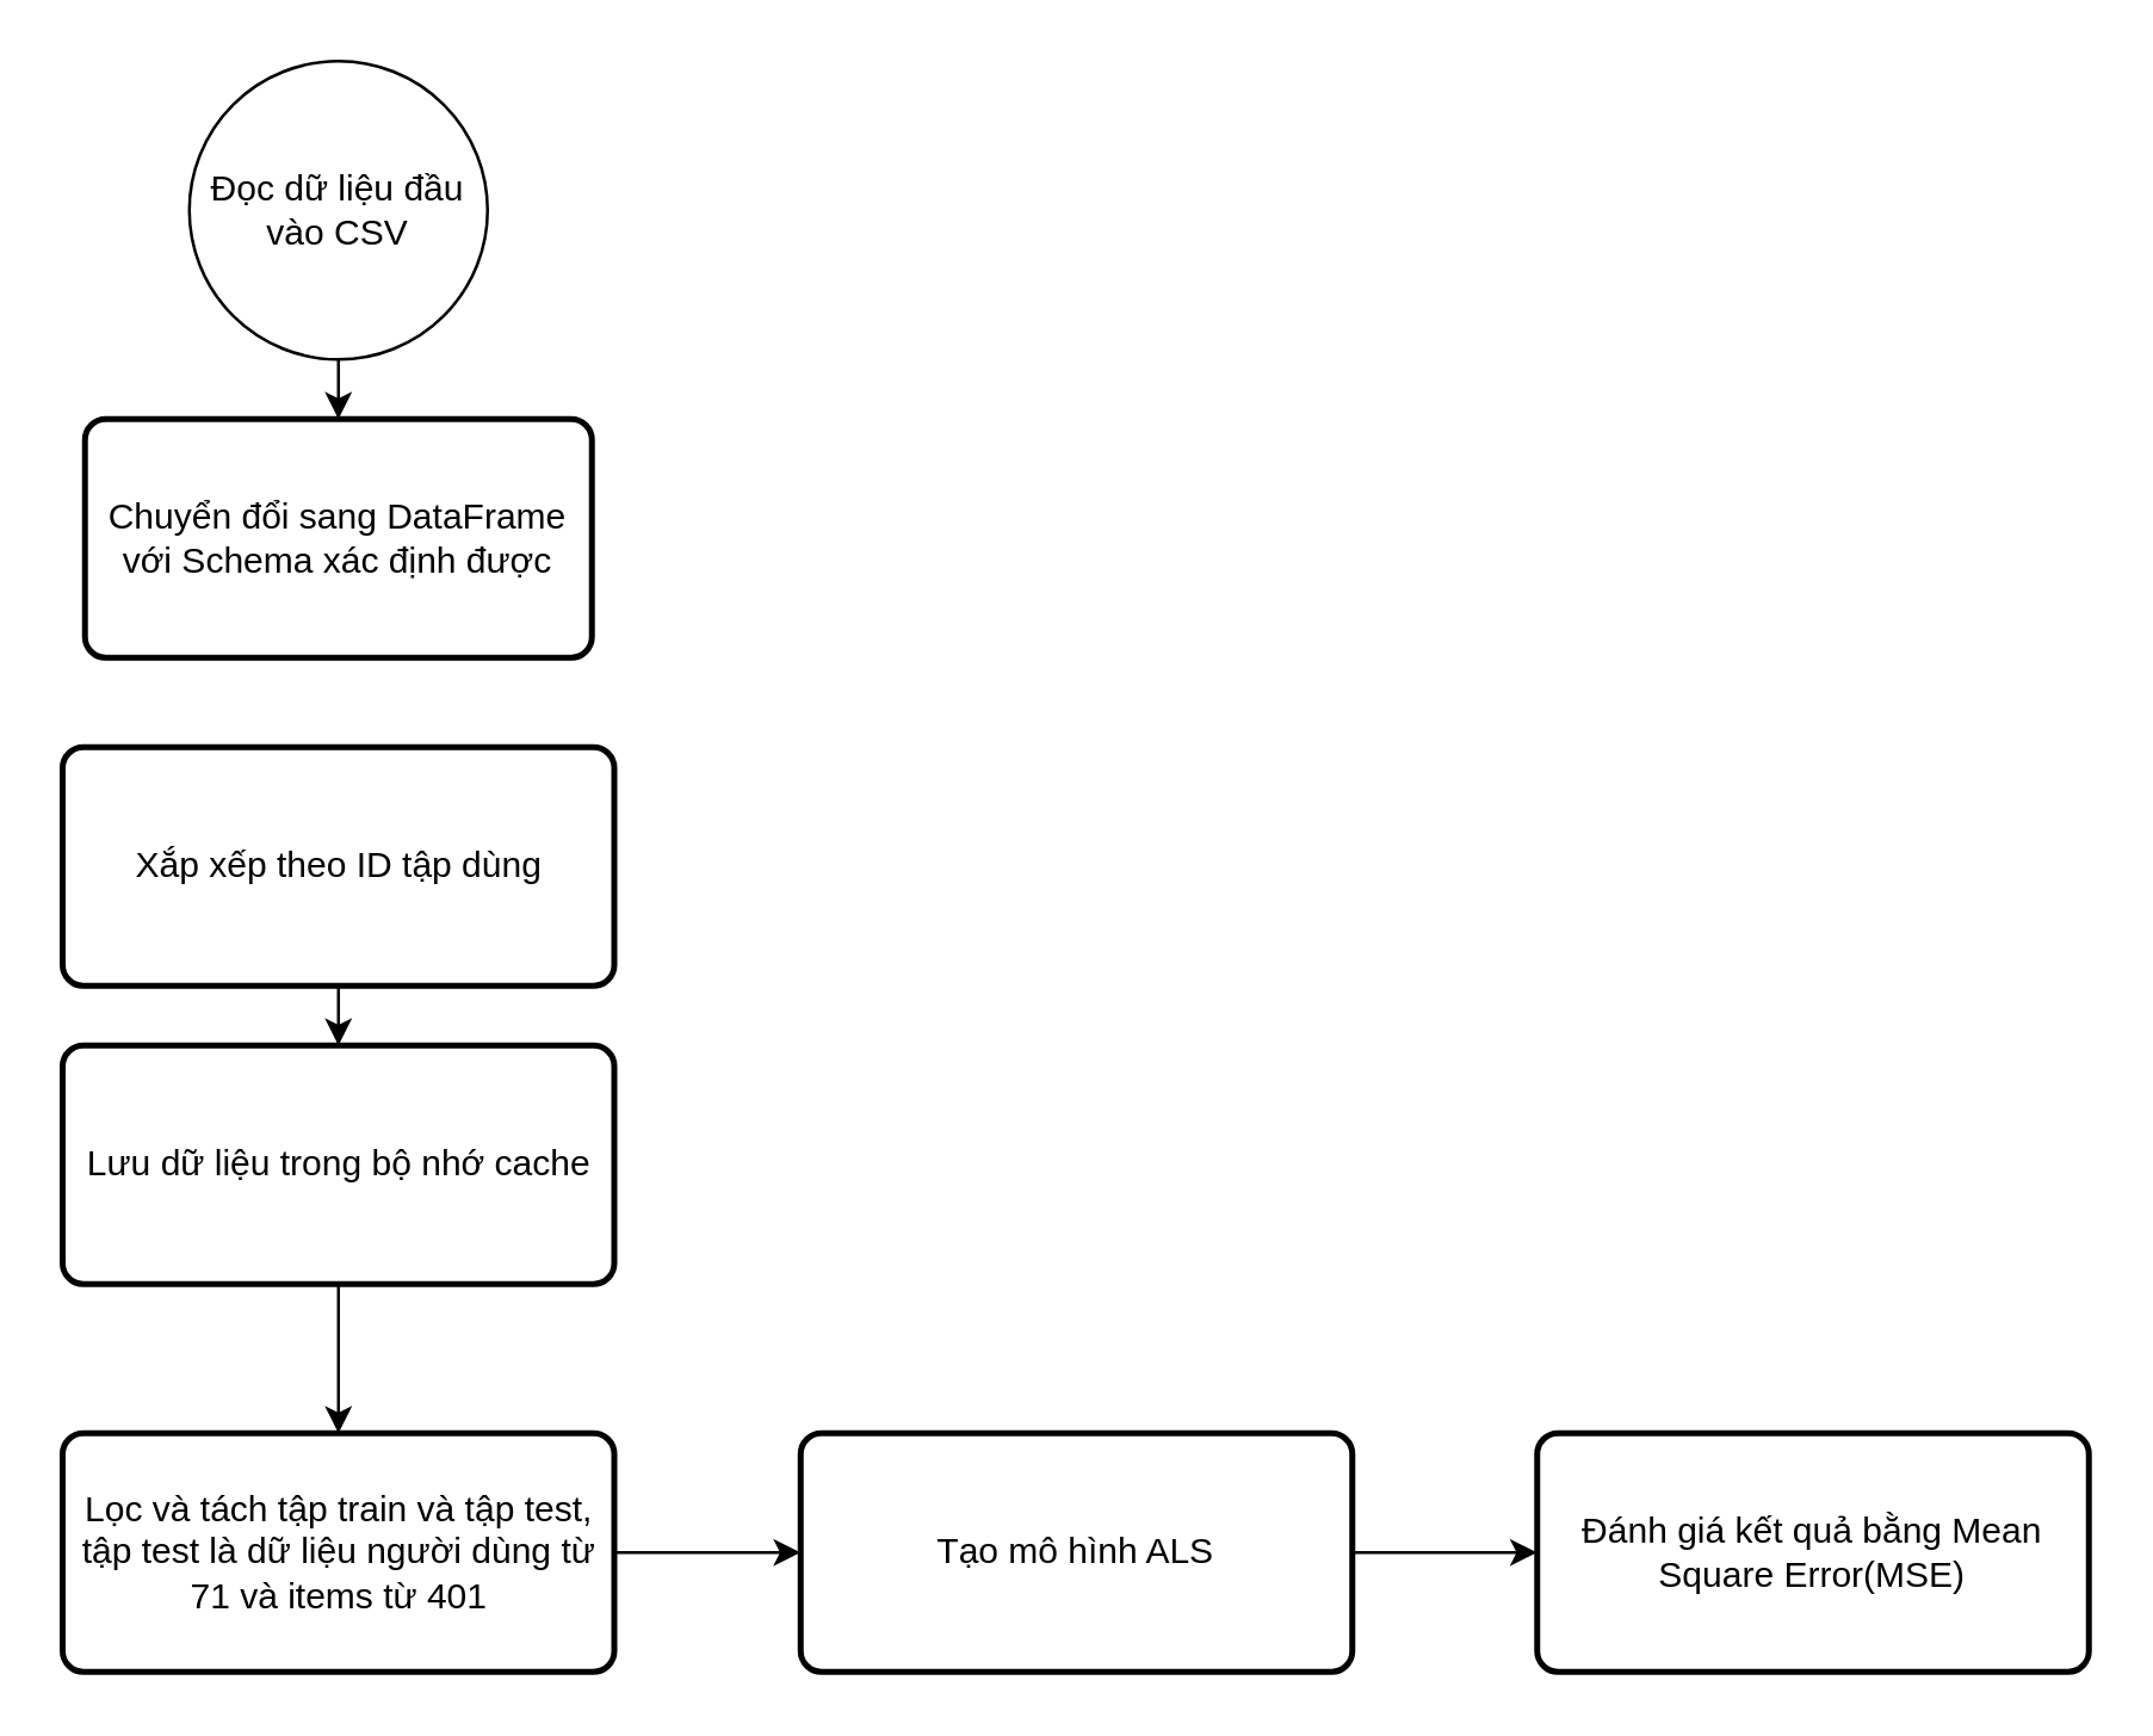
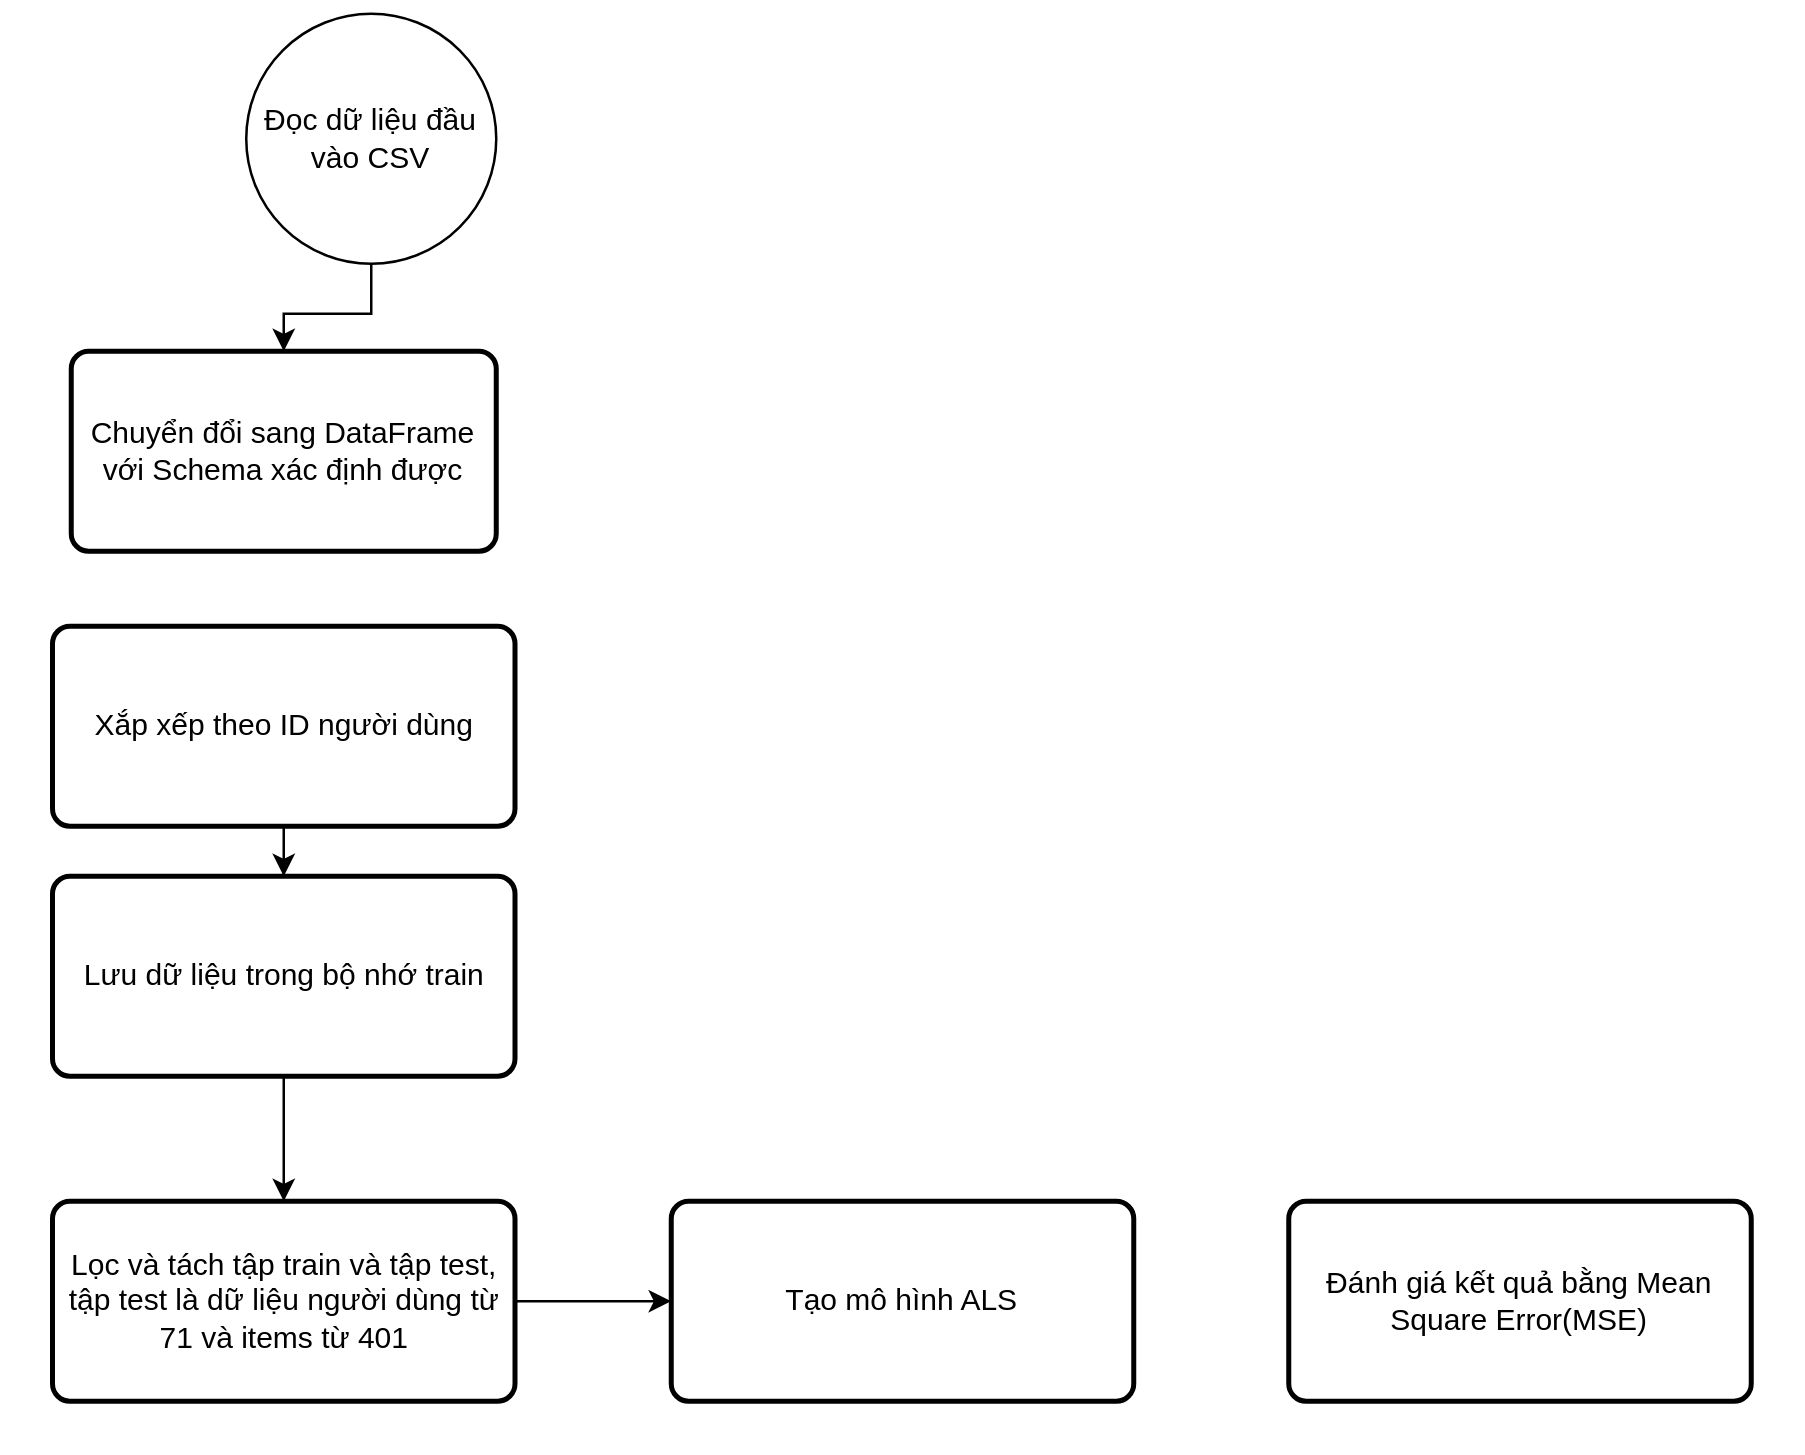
- <mxCell id="3" value="Đọc dữ liệu đầu vào CSV" style="ellipse;whiteSpace=wrap;html=1;aspect=fixed;strokeColor=#000000;" vertex="1" parent="1"><mxGeometry x="63" y="20" width="100" height="100" as="geometry" /></mxCell>
+ <mxCell id="3" value="Đọc dữ liệu đầu vào CSV" style="ellipse;whiteSpace=wrap;html=1;aspect=fixed;strokeColor=#000000;" vertex="1" parent="1"><mxGeometry x="98" y="5" width="100" height="100" as="geometry" /></mxCell>
- <mxCell id="6" value="Xắp xếp theo ID tập dùng" style="rounded=1;whiteSpace=wrap;html=1;absoluteArcSize=1;arcSize=14;strokeWidth=2;" vertex="1" parent="1"><mxGeometry x="20.5" y="250" width="185" height="80" as="geometry" /></mxCell>
+ <mxCell id="6" value="Xắp xếp theo ID người dùng" style="rounded=1;whiteSpace=wrap;html=1;absoluteArcSize=1;arcSize=14;strokeWidth=2;" vertex="1" parent="1"><mxGeometry x="20.5" y="250" width="185" height="80" as="geometry" /></mxCell>
- <mxCell id="8" value="Lưu dữ liệu trong bộ nhớ cache" style="rounded=1;whiteSpace=wrap;html=1;absoluteArcSize=1;arcSize=14;strokeWidth=2;" vertex="1" parent="1"><mxGeometry x="20.5" y="350" width="185" height="80" as="geometry" /></mxCell>
+ <mxCell id="8" value="Lưu dữ liệu trong bộ nhớ train" style="rounded=1;whiteSpace=wrap;html=1;absoluteArcSize=1;arcSize=14;strokeWidth=2;" vertex="1" parent="1"><mxGeometry x="20.5" y="350" width="185" height="80" as="geometry" /></mxCell>
- <mxCell id="11" style="edgeStyle=orthogonalEdgeStyle;rounded=0;orthogonalLoop=1;jettySize=auto;html=1;entryX=0;entryY=0.5;entryDx=0;entryDy=0;" edge="1" parent="1" source="12" target="13"><mxGeometry relative="1" as="geometry"><mxPoint x="113" y="770" as="targetPoint" /></mxGeometry></mxCell>
